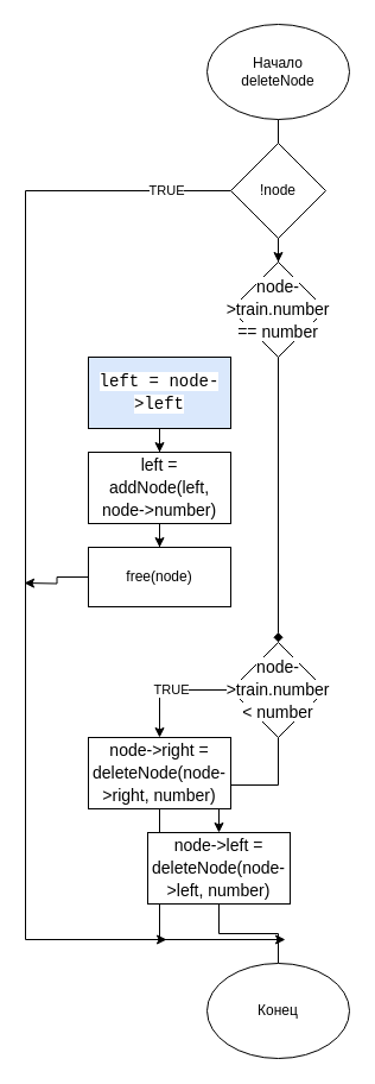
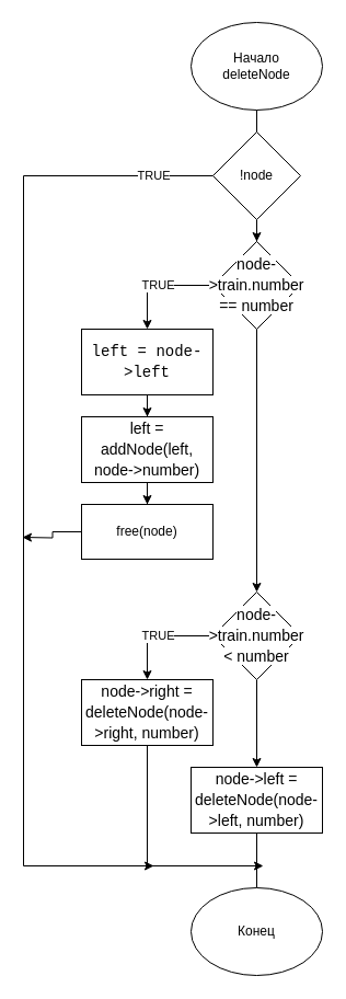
+ <mxCell id="7" value="TRUE" style="edgeStyle=orthogonalEdgeStyle;rounded=0;orthogonalLoop=1;jettySize=auto;html=1;entryX=0.5;entryY=0;entryDx=0;entryDy=0;" edge="1" parent="1" source="9" target="11"><mxGeometry relative="1" as="geometry"><Array as="points"><mxPoint x="134" y="260" /></Array></mxGeometry></mxCell>
- <mxCell id="11" value="&lt;div style=&quot;font-family: Consolas, &amp;quot;Courier New&amp;quot;, monospace; font-size: 14px; line-height: 19px;&quot;&gt;&lt;span style=&quot;background-color: rgb(255, 255, 255);&quot;&gt;left = node-&amp;gt;left&lt;/span&gt;&lt;/div&gt;" style="rounded=0;whiteSpace=wrap;html=1;fillColor=#dae8fc;" vertex="1" parent="1"><mxGeometry x="74" y="300" width="120" height="60" as="geometry" /></mxCell>
+ <mxCell id="11" value="&lt;div style=&quot;font-family: Consolas, &amp;quot;Courier New&amp;quot;, monospace; font-size: 14px; line-height: 19px;&quot;&gt;&lt;span style=&quot;background-color: rgb(255, 255, 255);&quot;&gt;left = node-&amp;gt;left&lt;/span&gt;&lt;/div&gt;" style="rounded=0;whiteSpace=wrap;html=1;" vertex="1" parent="1"><mxGeometry x="74" y="300" width="120" height="60" as="geometry" /></mxCell>
- <mxCell id="8" style="edgeStyle=orthogonalEdgeStyle;rounded=0;orthogonalLoop=1;jettySize=auto;html=1;entryX=0.5;entryY=0;entryDx=0;entryDy=0;endArrow=diamond;" edge="1" parent="1" source="9" target="18"><mxGeometry relative="1" as="geometry" /></mxCell>
+ <mxCell id="8" style="edgeStyle=orthogonalEdgeStyle;rounded=0;orthogonalLoop=1;jettySize=auto;html=1;entryX=0.5;entryY=0;entryDx=0;entryDy=0;" edge="1" parent="1" source="9" target="18"><mxGeometry relative="1" as="geometry" /></mxCell>
- <mxCell id="22" value="&lt;div style=&quot;font-size: 14px; line-height: 19px;&quot;&gt;&lt;span style=&quot;background-color: rgb(255, 255, 255);&quot;&gt;node-&amp;gt;left = deleteNode(node-&amp;gt;left, number)&lt;/span&gt;&lt;/div&gt;" style="rounded=0;whiteSpace=wrap;html=1;" vertex="1" parent="1"><mxGeometry x="124" y="700" width="120" height="60" as="geometry" /></mxCell>
+ <mxCell id="22" value="&lt;div style=&quot;font-size: 14px; line-height: 19px;&quot;&gt;&lt;span style=&quot;background-color: rgb(255, 255, 255);&quot;&gt;node-&amp;gt;left = deleteNode(node-&amp;gt;left, number)&lt;/span&gt;&lt;/div&gt;" style="rounded=0;whiteSpace=wrap;html=1;" vertex="1" parent="1"><mxGeometry x="174" y="700" width="120" height="60" as="geometry" /></mxCell>
